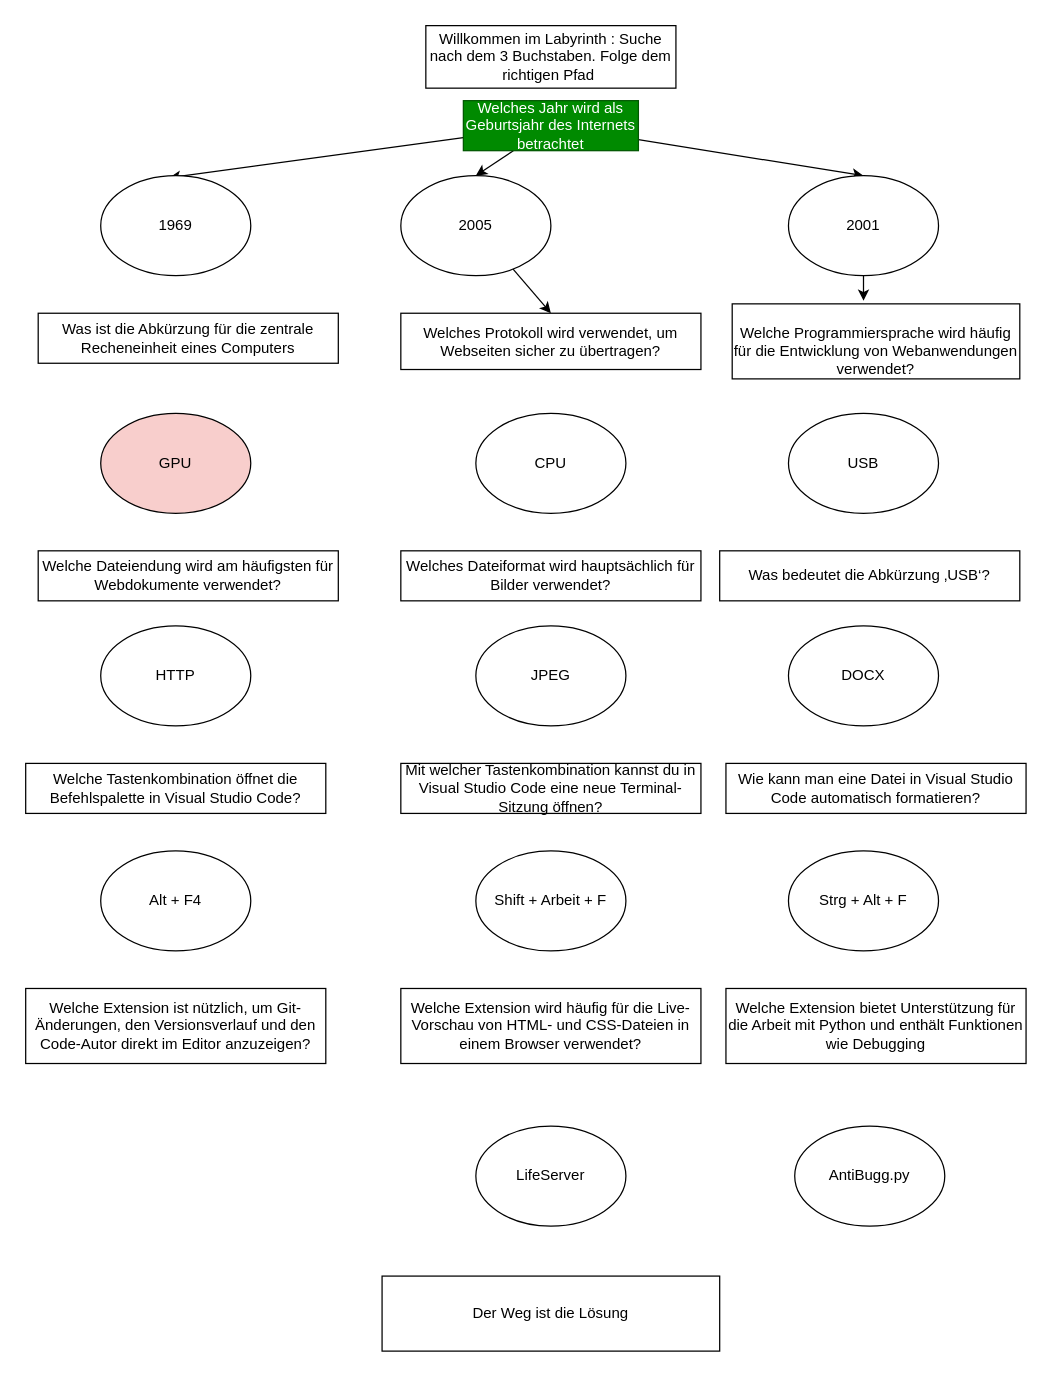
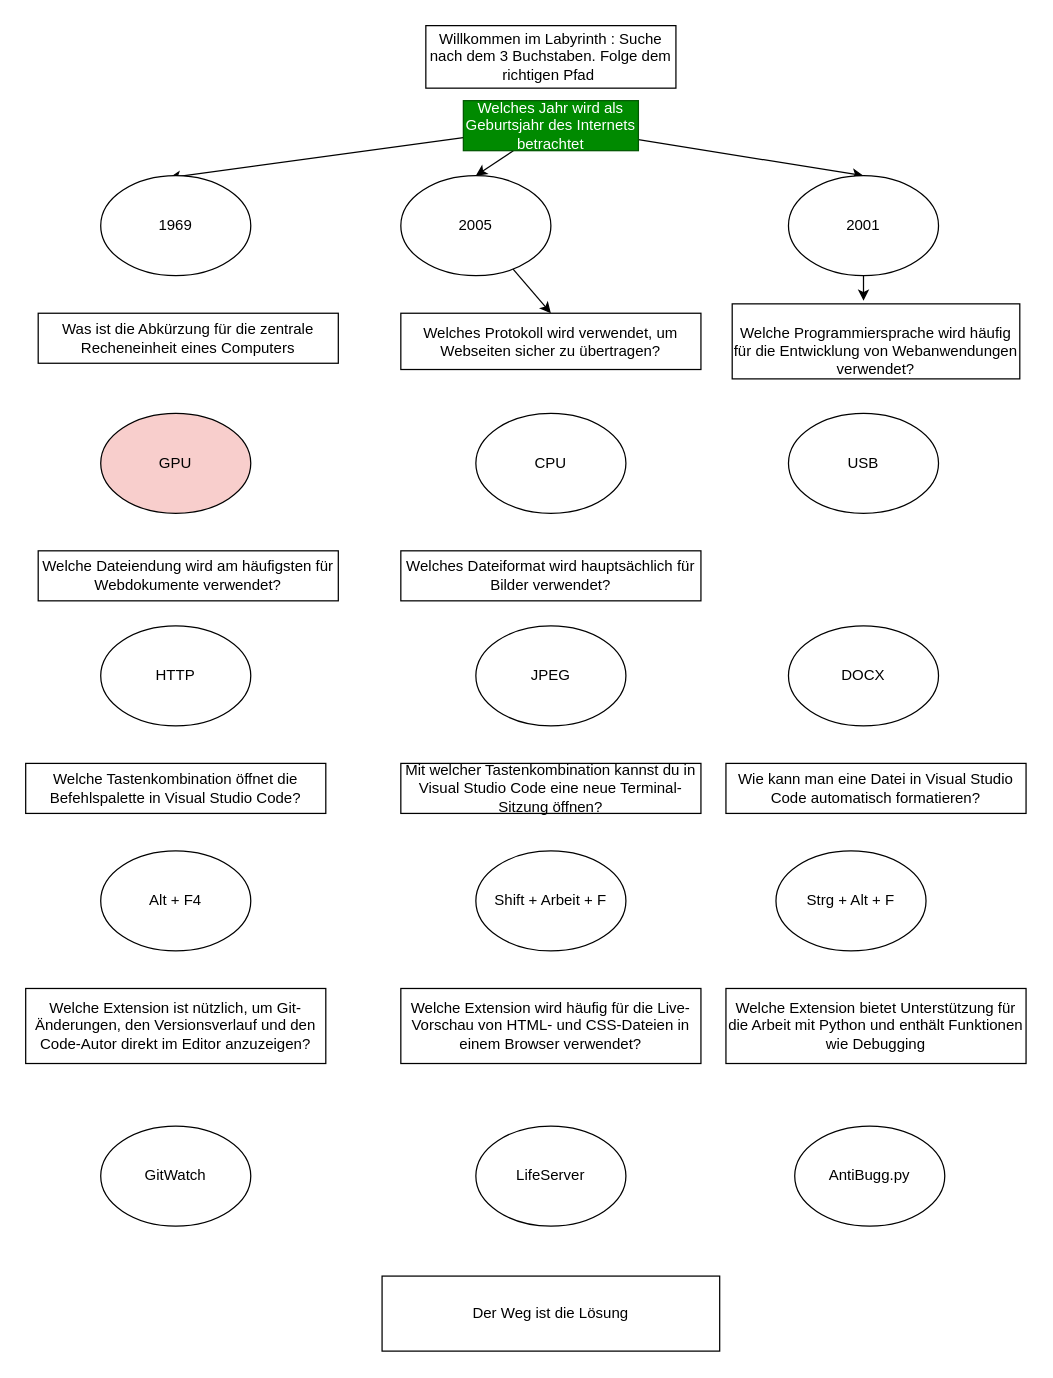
- <mxCell id="24" value="Was bedeutet die Abkürzung ‚USB‘?" style="rounded=0;whiteSpace=wrap;html=1;strokeColor=#000000;movable=0;resizable=0;rotatable=0;deletable=0;editable=0;connectable=0;" parent="1" vertex="1"><mxGeometry x="575" y="440" width="240" height="40" as="geometry" /></mxCell>
- <mxCell id="23" value="Strg + Alt + F " style="ellipse;whiteSpace=wrap;html=1;" parent="1" vertex="1"><mxGeometry x="630" y="680" width="120" height="80" as="geometry" /></mxCell>
+ <mxCell id="23" value="Strg + Alt + F " style="ellipse;whiteSpace=wrap;html=1;" parent="1" vertex="1"><mxGeometry x="620" y="680" width="120" height="80" as="geometry" /></mxCell>
+ <mxCell id="34" value="GitWatch" style="ellipse;whiteSpace=wrap;html=1;" vertex="1" parent="1"><mxGeometry x="80" y="900" width="120" height="80" as="geometry" /></mxCell>
